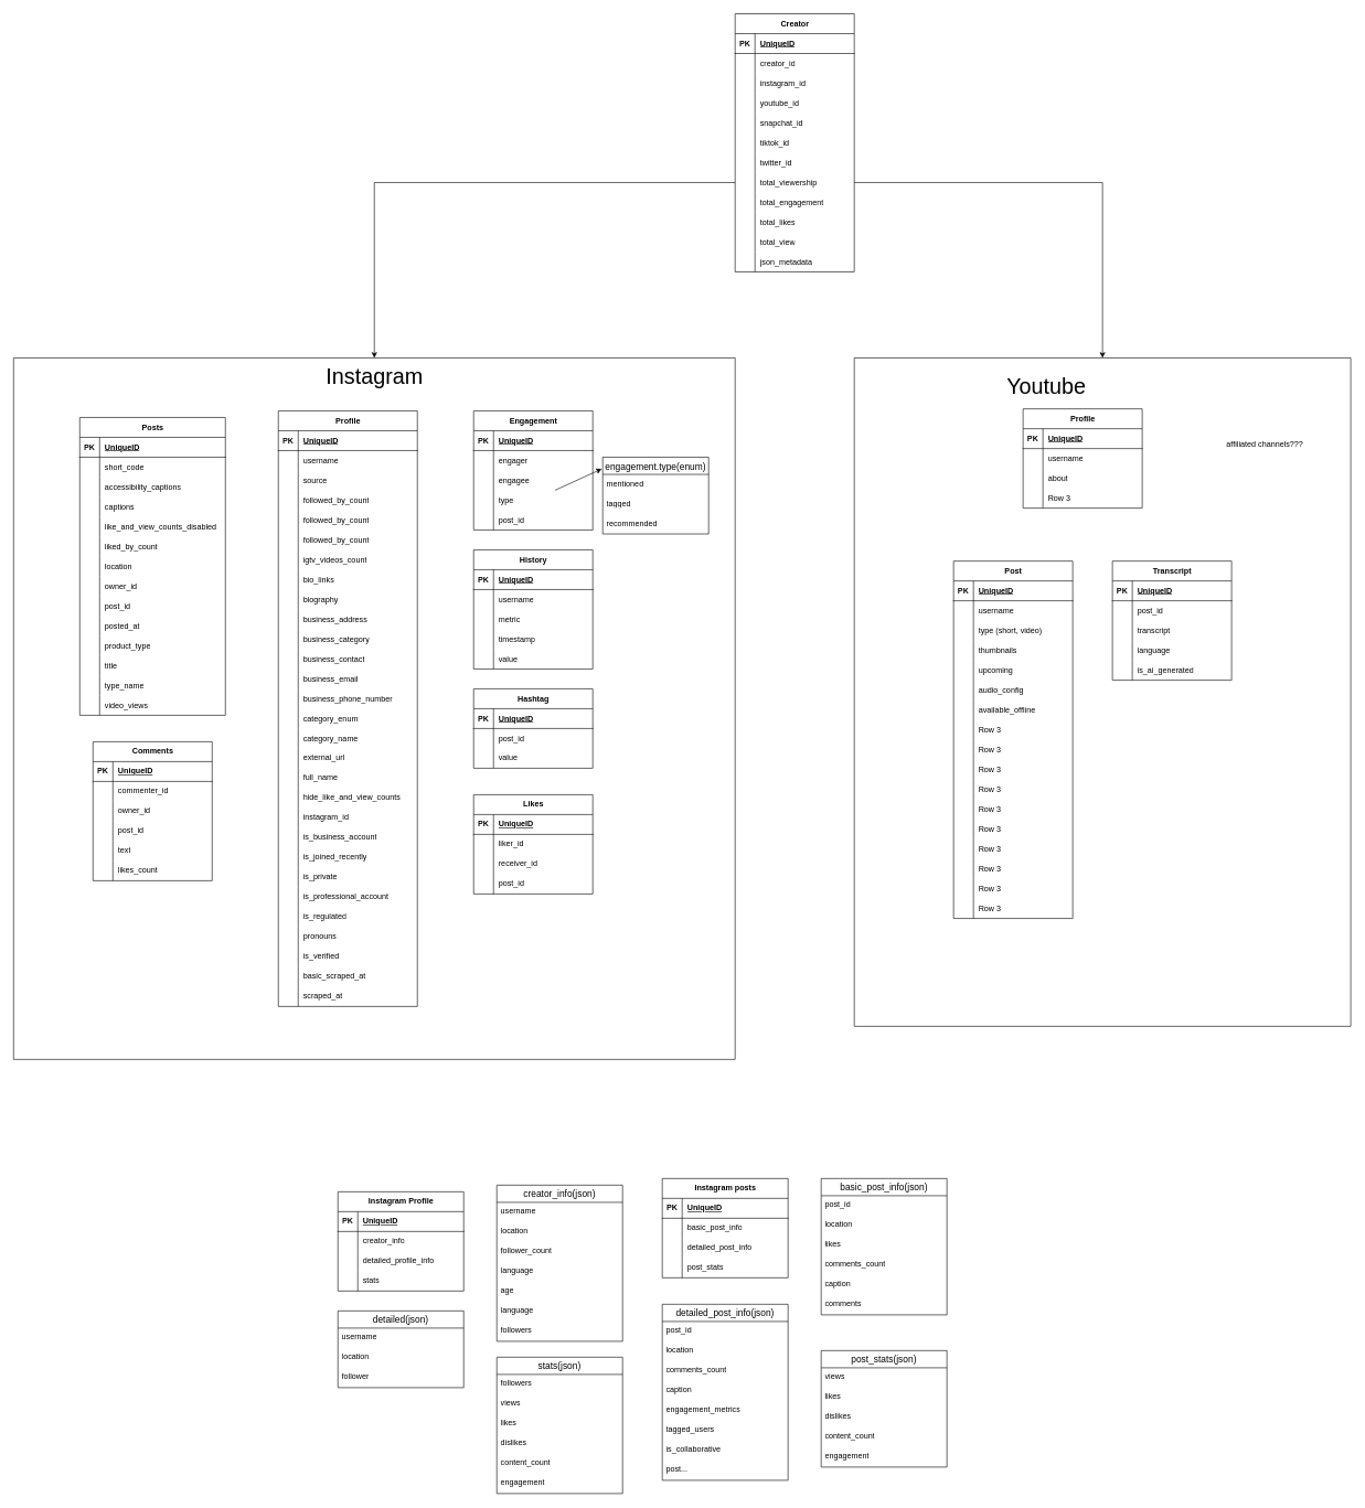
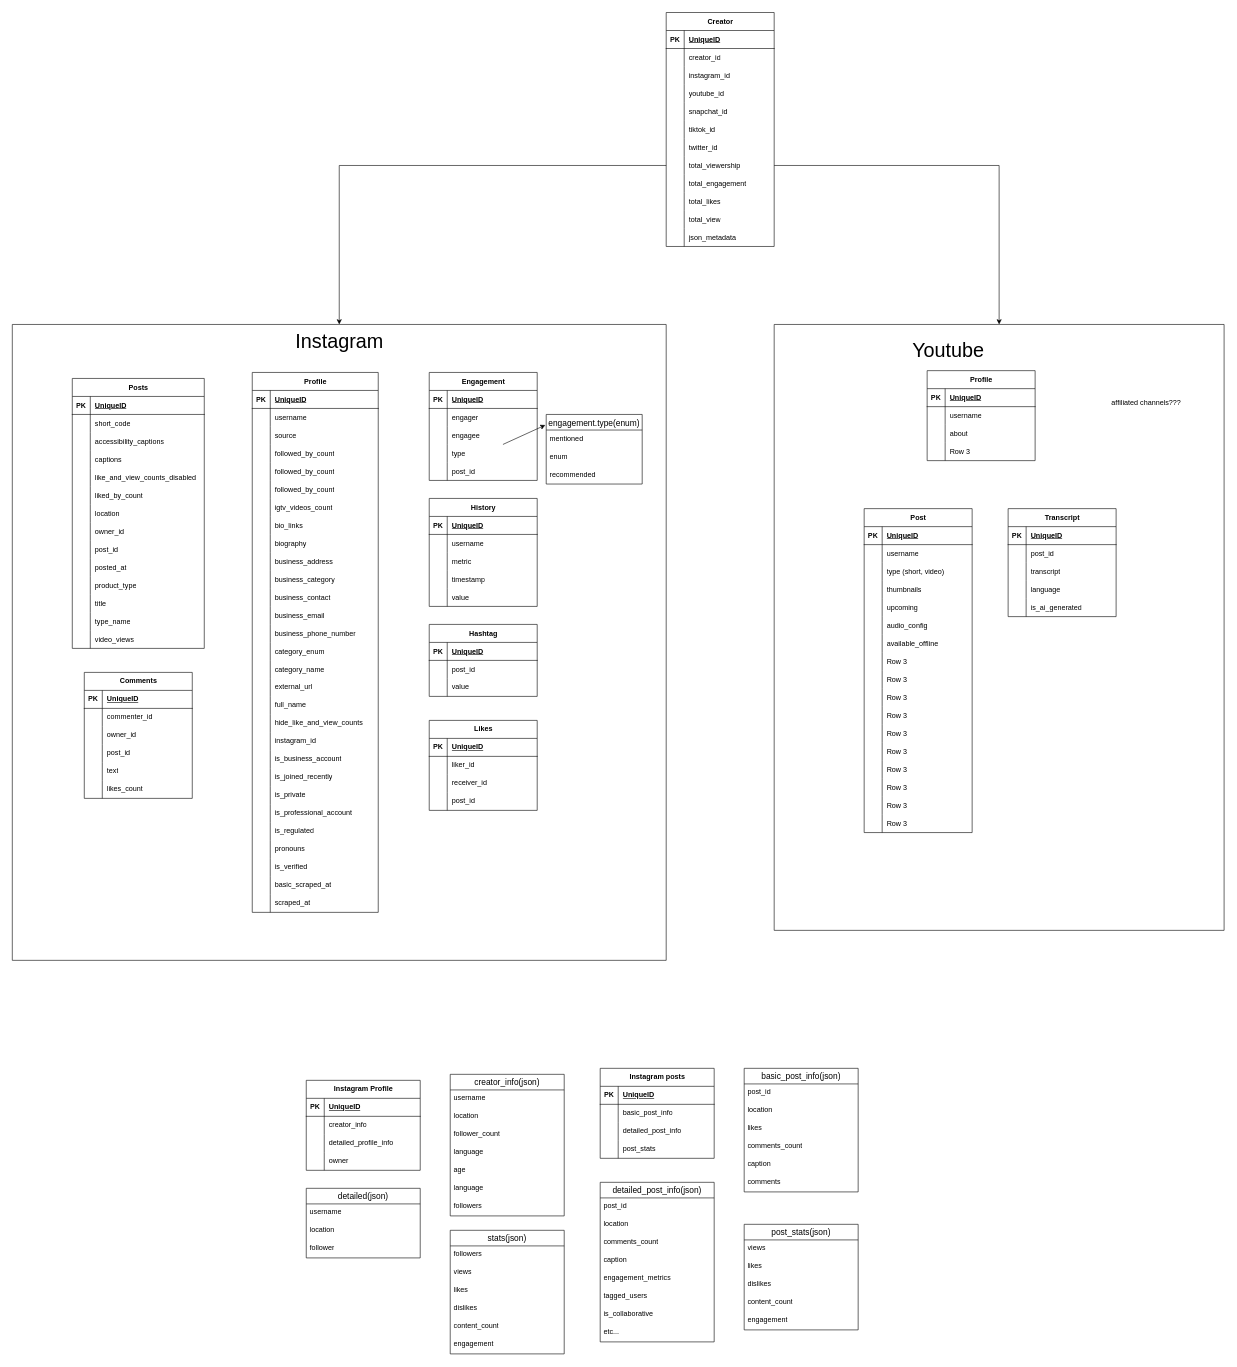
- <mxCell id="242" value="tagged" style="text;strokeColor=none;fillColor=none;spacingLeft=4;spacingRight=4;overflow=hidden;rotatable=0;points=[[0,0.5],[1,0.5]];portConstraint=eastwest;fontSize=12;whiteSpace=wrap;html=1;" vertex="1" parent="240"><mxGeometry y="56" width="160" height="30" as="geometry" /></mxCell>
+ <mxCell id="242" value="enum" style="text;strokeColor=none;fillColor=none;spacingLeft=4;spacingRight=4;overflow=hidden;rotatable=0;points=[[0,0.5],[1,0.5]];portConstraint=eastwest;fontSize=12;whiteSpace=wrap;html=1;" vertex="1" parent="240"><mxGeometry y="56" width="160" height="30" as="geometry" /></mxCell>
- <mxCell id="349" value="stats" style="shape=partialRectangle;connectable=0;fillColor=none;top=0;left=0;bottom=0;right=0;align=left;spacingLeft=6;overflow=hidden;whiteSpace=wrap;html=1;" vertex="1" parent="347"><mxGeometry x="30" width="160" height="30" as="geometry"><mxRectangle width="160" height="30" as="alternateBounds" /></mxGeometry></mxCell>
+ <mxCell id="349" value="owner" style="shape=partialRectangle;connectable=0;fillColor=none;top=0;left=0;bottom=0;right=0;align=left;spacingLeft=6;overflow=hidden;whiteSpace=wrap;html=1;" vertex="1" parent="347"><mxGeometry x="30" width="160" height="30" as="geometry"><mxRectangle width="160" height="30" as="alternateBounds" /></mxGeometry></mxCell>
- <mxCell id="403" value="post..." style="text;strokeColor=none;fillColor=none;spacingLeft=4;spacingRight=4;overflow=hidden;rotatable=0;points=[[0,0.5],[1,0.5]];portConstraint=eastwest;fontSize=12;whiteSpace=wrap;html=1;" vertex="1" parent="395"><mxGeometry y="236" width="190" height="30" as="geometry" /></mxCell>
+ <mxCell id="403" value="etc..." style="text;strokeColor=none;fillColor=none;spacingLeft=4;spacingRight=4;overflow=hidden;rotatable=0;points=[[0,0.5],[1,0.5]];portConstraint=eastwest;fontSize=12;whiteSpace=wrap;html=1;" vertex="1" parent="395"><mxGeometry y="236" width="190" height="30" as="geometry" /></mxCell>
